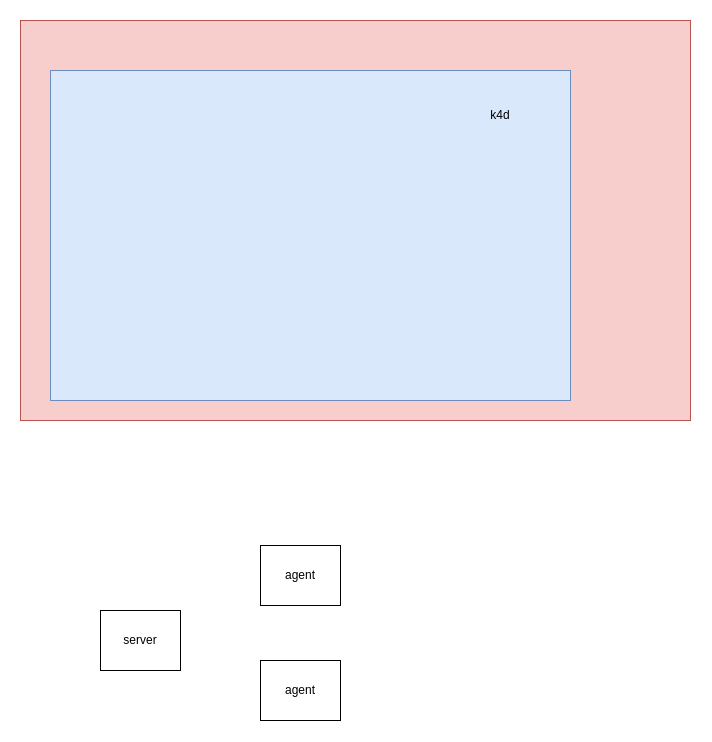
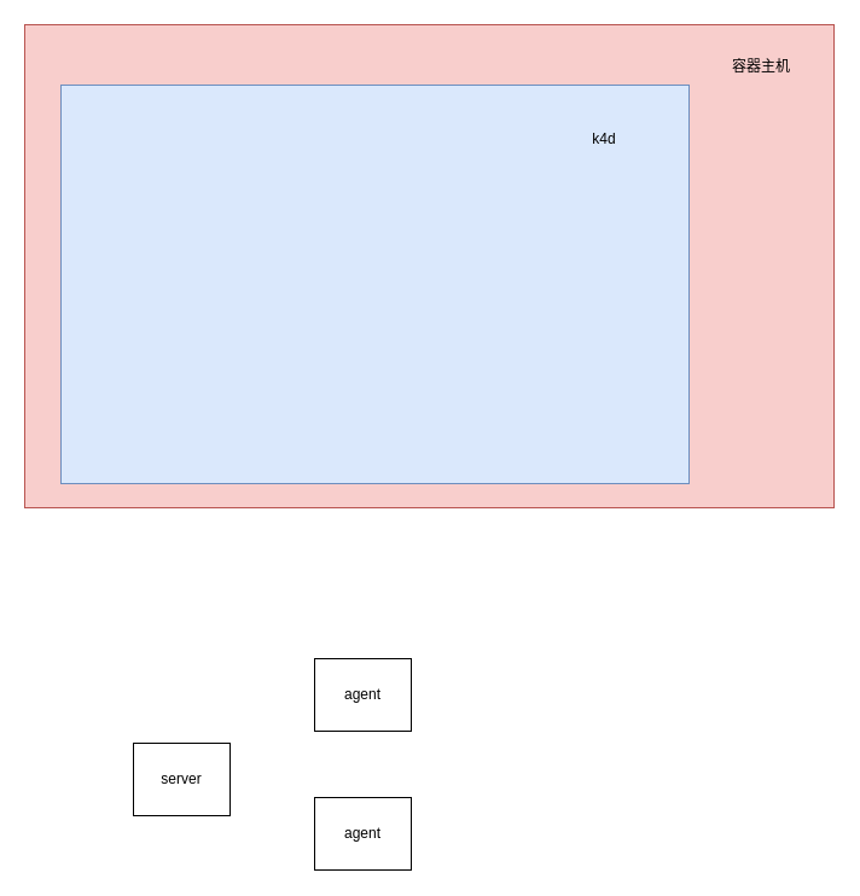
+ <mxCell id="4" value="容器主机" style="text;html=1;strokeColor=none;fillColor=none;align=center;verticalAlign=middle;whiteSpace=wrap;rounded=0;" parent="1" vertex="1"><mxGeometry x="600" y="40" width="60" height="30" as="geometry" /></mxCell>
- <mxCell id="6" value="server" style="rounded=0;whiteSpace=wrap;html=1;" parent="1" vertex="1"><mxGeometry x="100" y="610" width="80" height="60" as="geometry" /></mxCell>
+ <mxCell id="6" value="server" style="rounded=0;whiteSpace=wrap;html=1;" parent="1" vertex="1"><mxGeometry x="110" y="615" width="80" height="60" as="geometry" /></mxCell>
